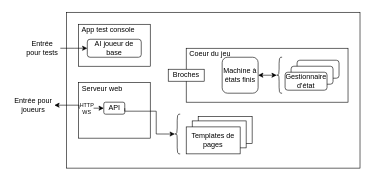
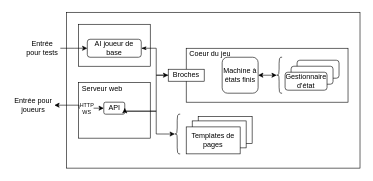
- <mxCell id="13" value="App test console" style="text;html=1;align=center;verticalAlign=middle;whiteSpace=wrap;rounded=0;" parent="1" vertex="1"><mxGeometry x="130" y="40" width="100" height="20" as="geometry" /></mxCell>
+ <mxCell id="14" style="edgeStyle=orthogonalEdgeStyle;rounded=0;orthogonalLoop=1;jettySize=auto;html=1;exitX=1;exitY=0.5;exitDx=0;exitDy=0;entryX=0;entryY=0.5;entryDx=0;entryDy=0;startArrow=classicThin;startFill=1;" parent="1" source="16" target="5" edge="1"><mxGeometry relative="1" as="geometry"><Array as="points"><mxPoint x="260" y="80" /><mxPoint x="260" y="125" /></Array></mxGeometry></mxCell>
+ <mxCell id="24" style="edgeStyle=orthogonalEdgeStyle;rounded=0;orthogonalLoop=1;jettySize=auto;html=1;exitX=0;exitY=0.5;exitDx=0;exitDy=0;entryX=1;entryY=0.5;entryDx=0;entryDy=0;" parent="1" source="5" target="23" edge="1"><mxGeometry relative="1" as="geometry"><Array as="points"><mxPoint x="260" y="125" /><mxPoint x="260" y="185" /></Array></mxGeometry></mxCell>
